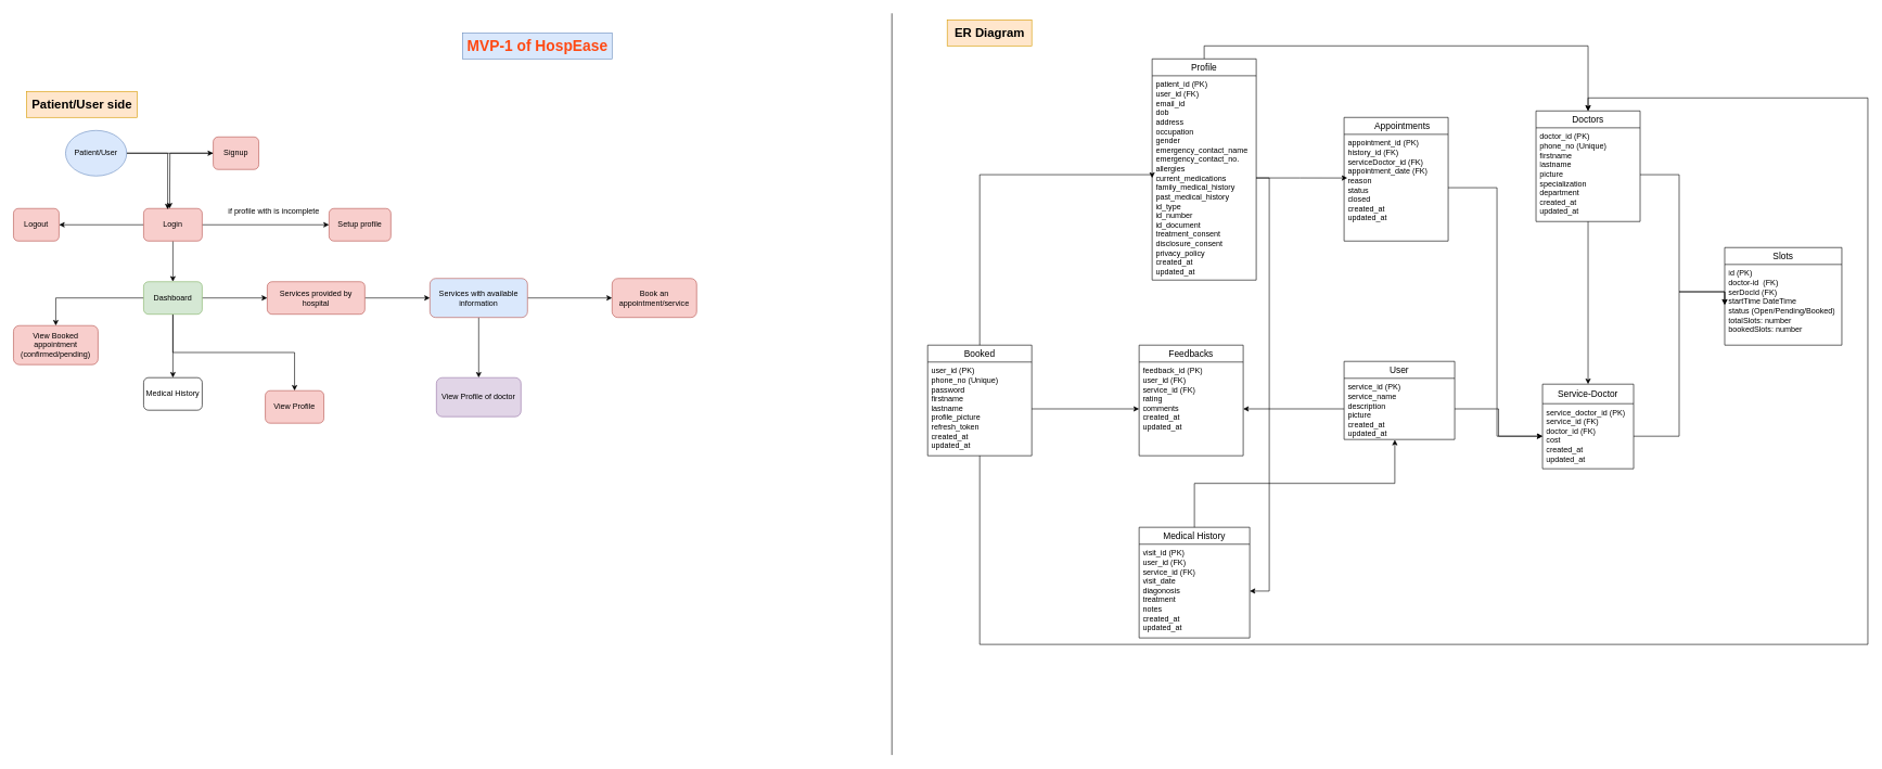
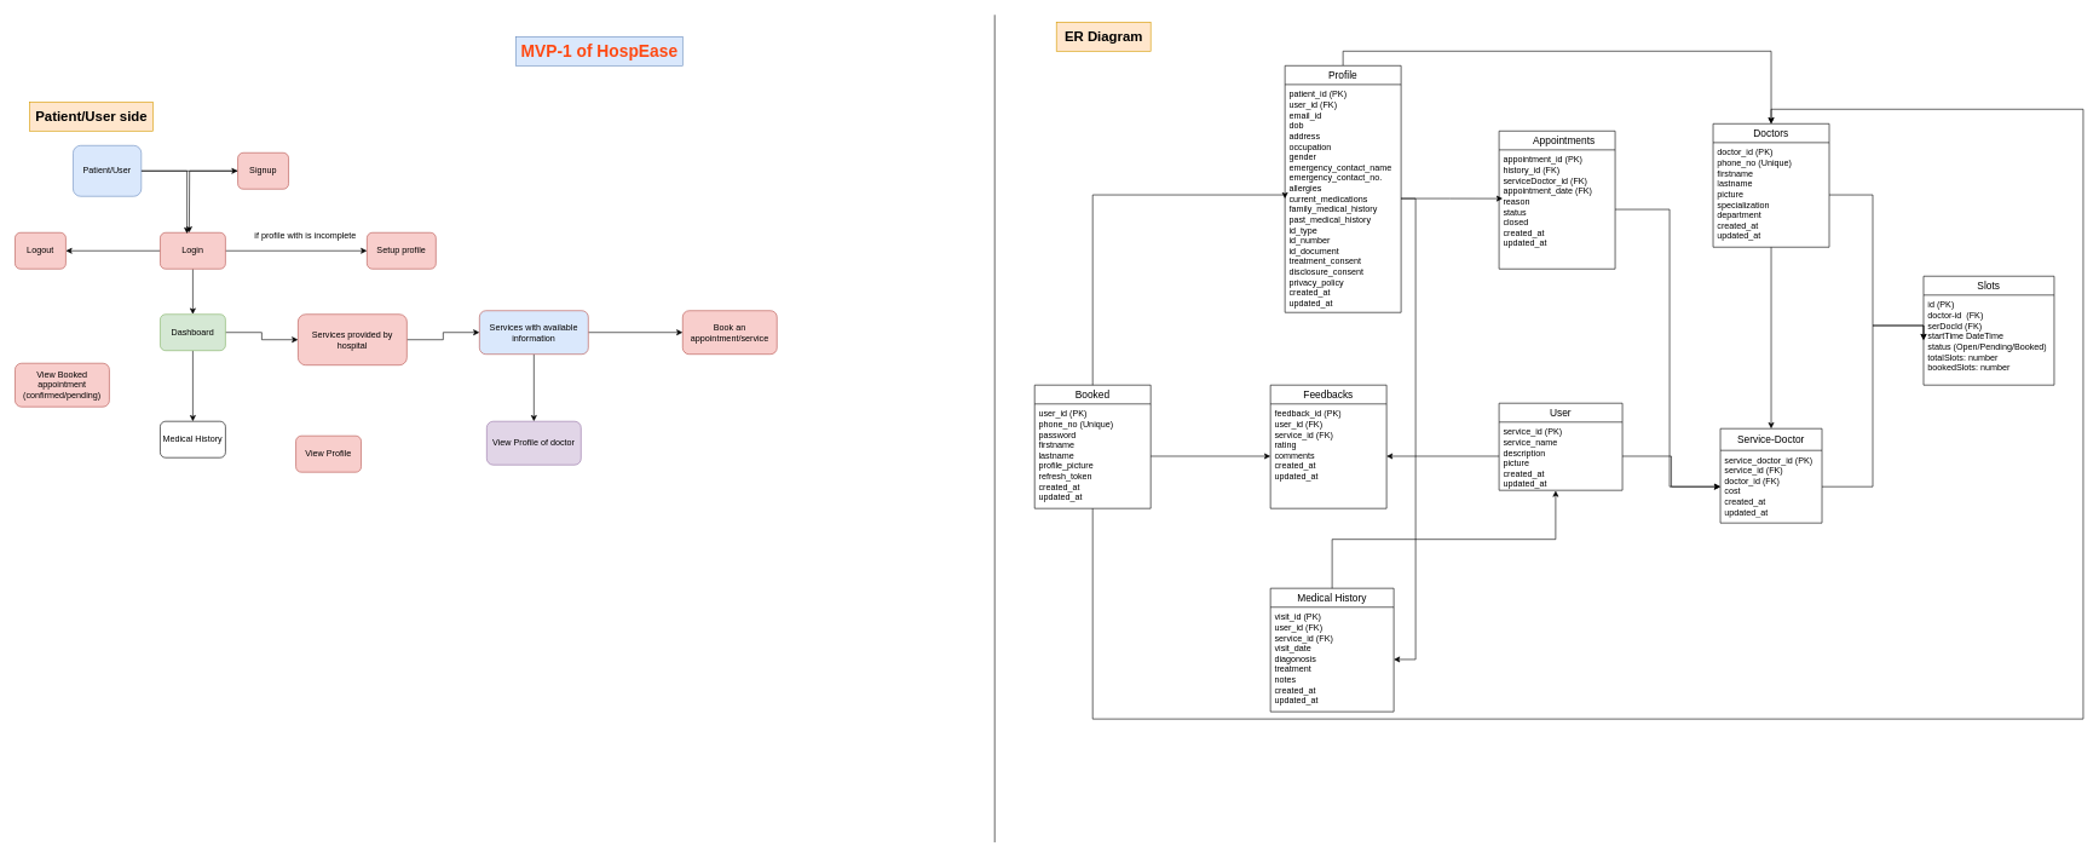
- <mxCell id="4" value="Patient/User" style="ellipse;whiteSpace=wrap;html=1;fillColor=#dae8fc;strokeColor=#6c8ebf;" parent="1" vertex="1"><mxGeometry x="100" y="200" width="94" height="70" as="geometry" /></mxCell>
+ <mxCell id="4" value="Patient/User" style="whiteSpace=wrap;html=1;fillColor=#dae8fc;strokeColor=#6c8ebf;rounded=1;" parent="1" vertex="1"><mxGeometry x="100" y="200" width="94" height="70" as="geometry" /></mxCell>
- <mxCell id="21" value="Services provided by hospital" style="rounded=1;whiteSpace=wrap;html=1;fillColor=#f8cecc;strokeColor=#b85450;" parent="1" vertex="1"><mxGeometry x="410" y="432.5" width="150" height="50" as="geometry" /></mxCell>
+ <mxCell id="21" value="Services provided by hospital" style="rounded=1;whiteSpace=wrap;html=1;fillColor=#f8cecc;strokeColor=#b85450;" parent="1" vertex="1"><mxGeometry x="410" y="432.5" width="150" height="70" as="geometry" /></mxCell>
- <mxCell id="15" style="edgeStyle=orthogonalEdgeStyle;rounded=0;orthogonalLoop=1;jettySize=auto;html=1;exitX=0;exitY=0.5;exitDx=0;exitDy=0;entryX=0.5;entryY=0;entryDx=0;entryDy=0;" parent="1" source="18" target="26" edge="1"><mxGeometry relative="1" as="geometry" /></mxCell>
- <mxCell id="17" style="edgeStyle=orthogonalEdgeStyle;rounded=0;orthogonalLoop=1;jettySize=auto;html=1;exitX=0.5;exitY=1;exitDx=0;exitDy=0;entryX=0.5;entryY=0;entryDx=0;entryDy=0;" parent="1" source="18" target="54" edge="1"><mxGeometry relative="1" as="geometry" /></mxCell>
